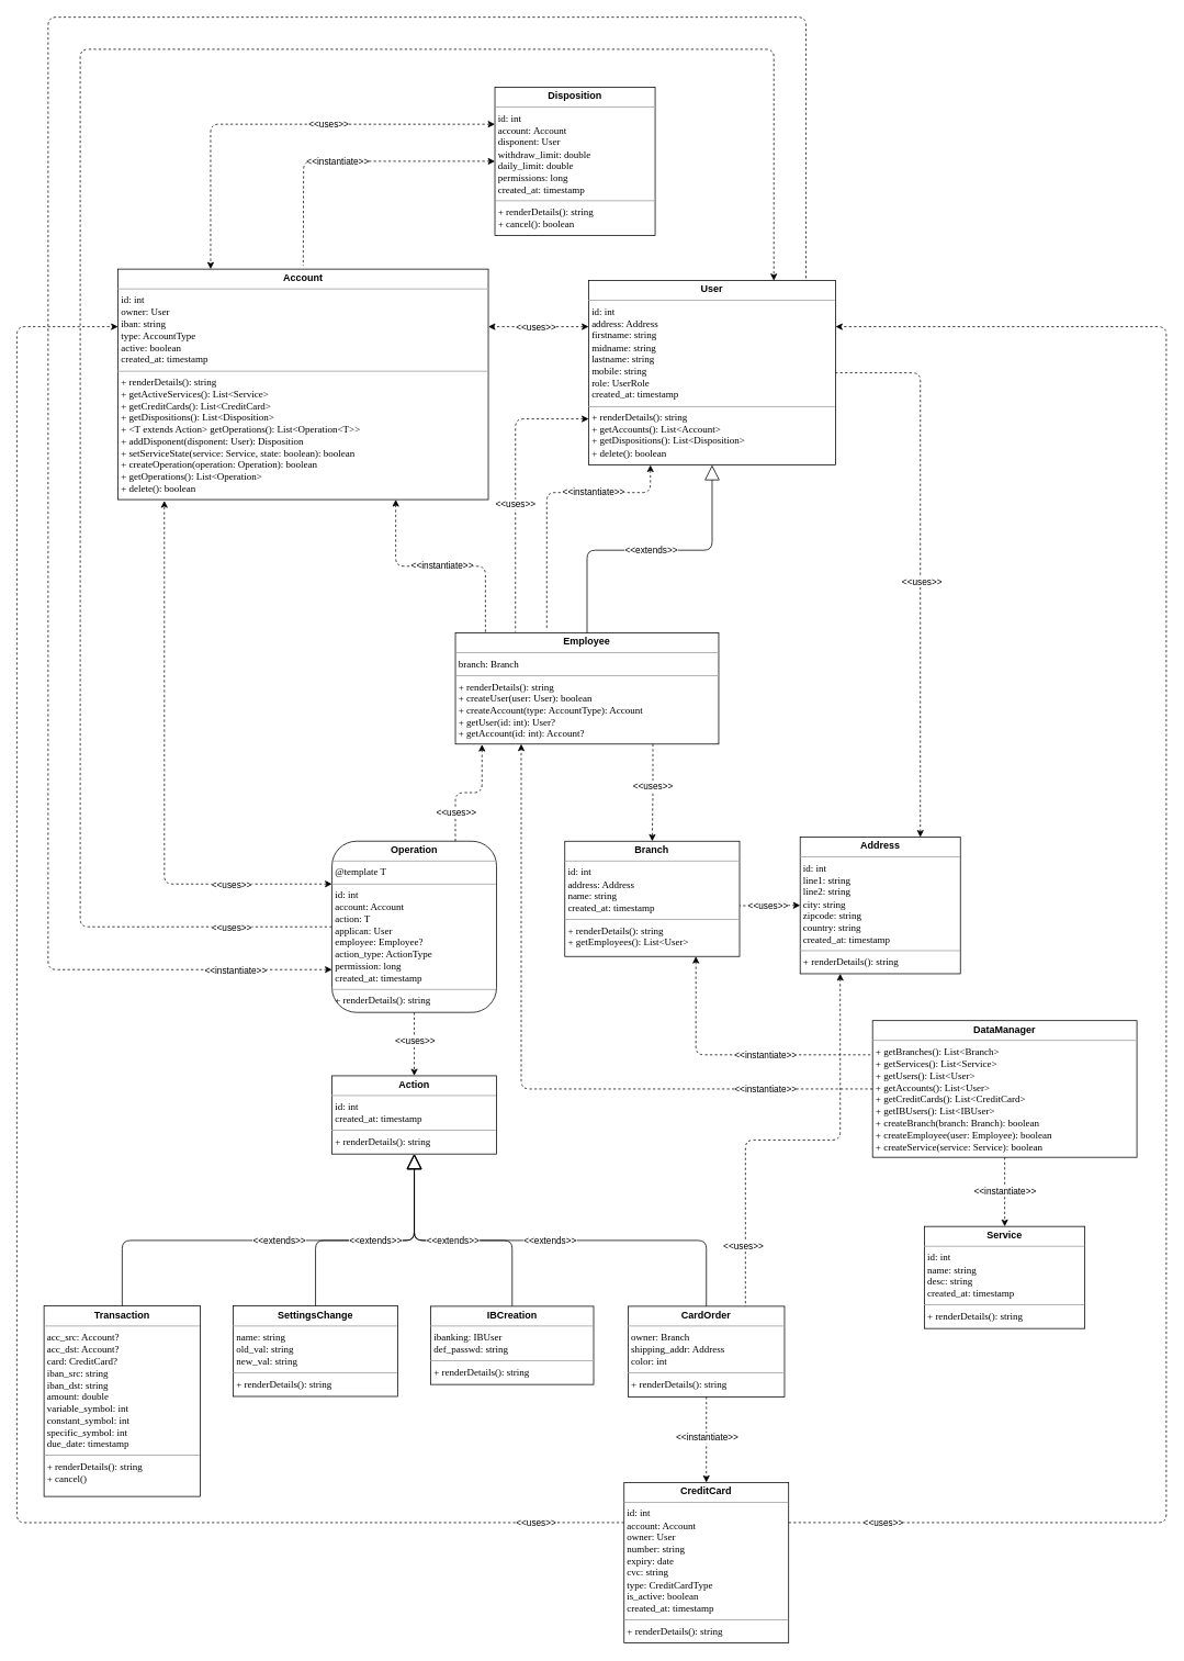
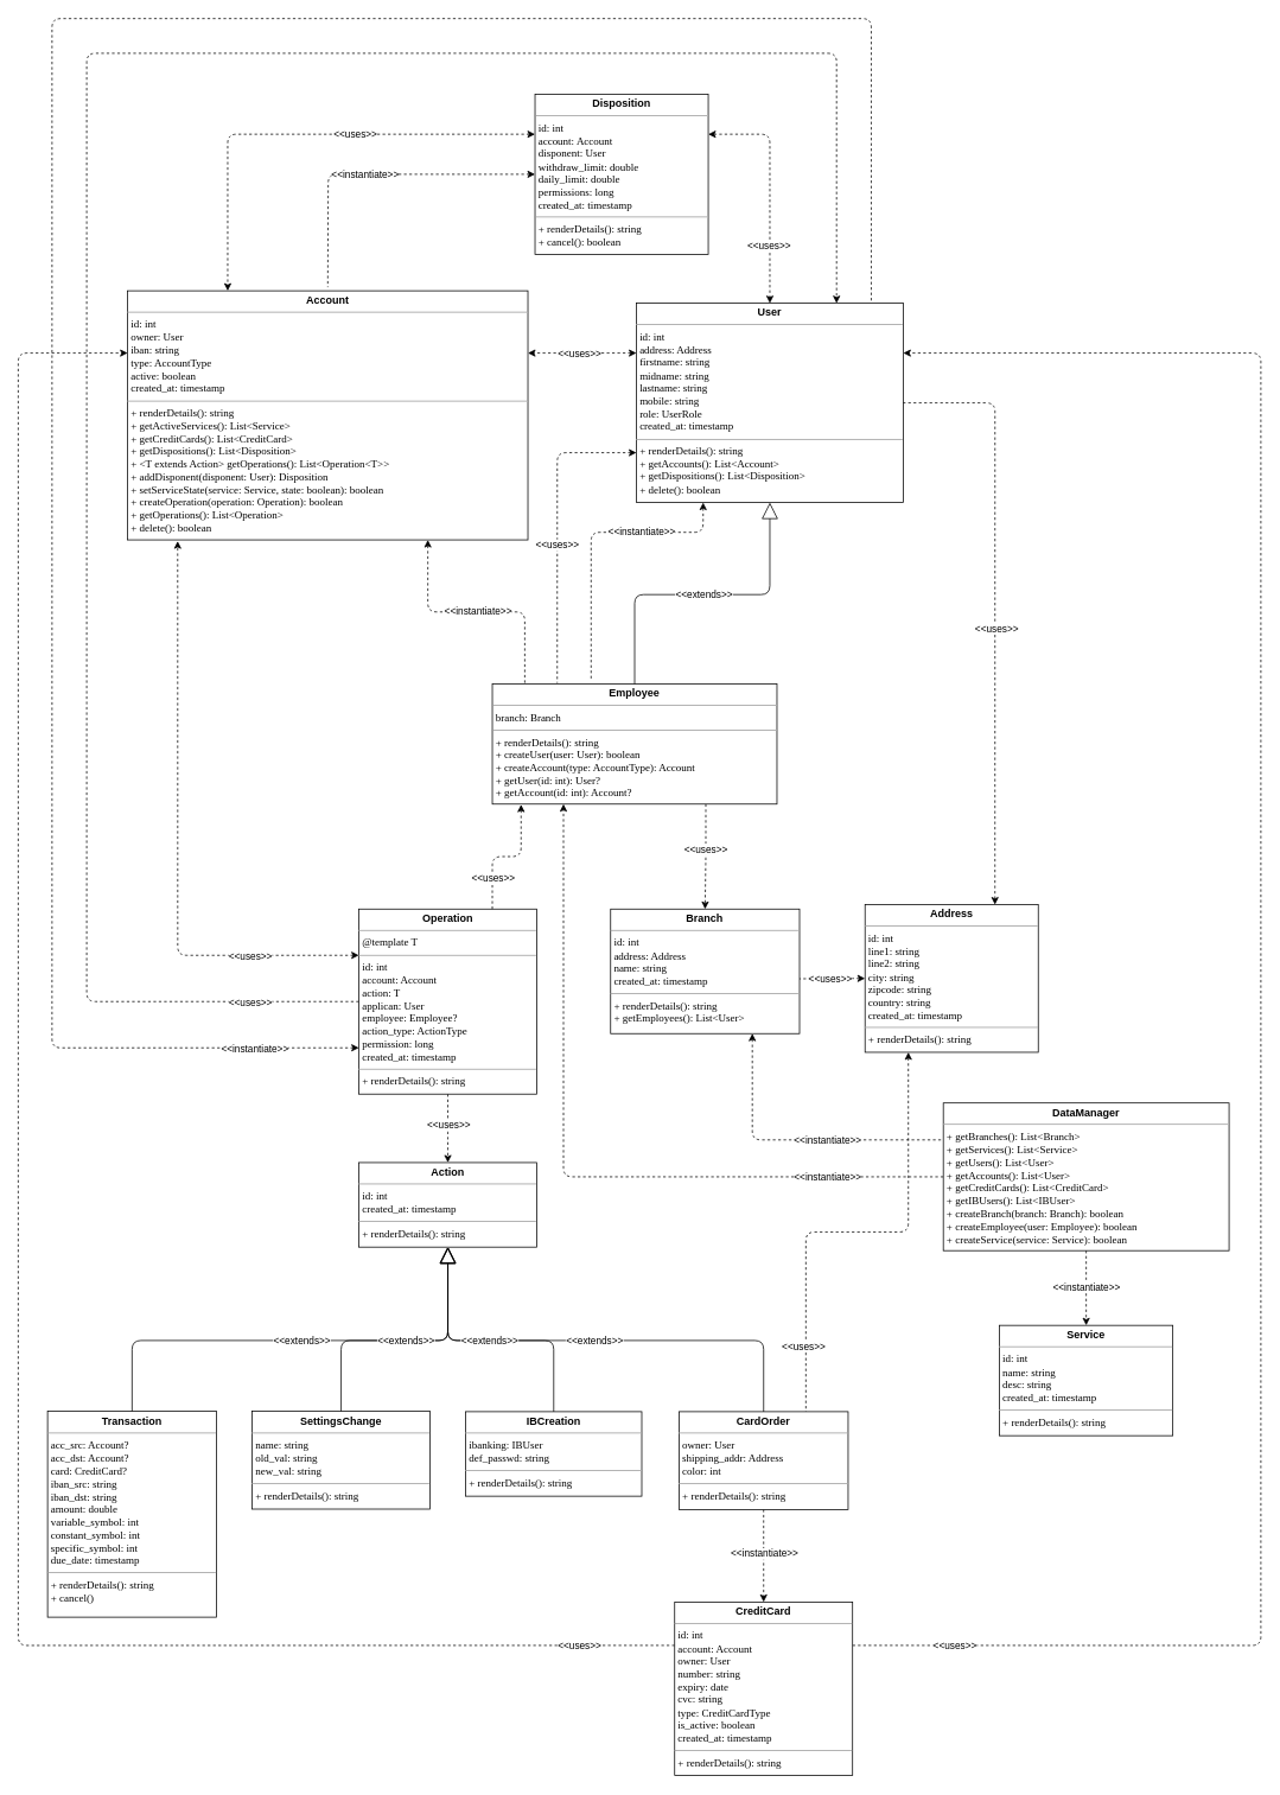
+ <mxCell id="51" style="edgeStyle=orthogonalEdgeStyle;rounded=1;html=1;exitX=1;exitY=0.25;exitDx=0;exitDy=0;entryX=0.5;entryY=0;entryDx=0;entryDy=0;dashed=1;fontFamily=Helvetica;startArrow=classic;startFill=1;endArrow=classic;endFill=1;" parent="1" source="53" target="22" edge="1"><mxGeometry relative="1" as="geometry" /></mxCell>
+ <mxCell id="52" value="&amp;lt;&amp;lt;uses&amp;gt;&amp;gt;" style="edgeLabel;html=1;align=center;verticalAlign=middle;resizable=0;points=[];fontFamily=Helvetica;" parent="51" vertex="1" connectable="0"><mxGeometry x="0.506" y="-2" relative="1" as="geometry"><mxPoint as="offset" /></mxGeometry></mxCell>
- <mxCell id="46" value="&lt;p style=&quot;margin: 0px ; margin-top: 4px ; text-align: center&quot;&gt;&lt;b&gt;&lt;span style=&quot;font-family: &amp;#34;helvetica&amp;#34;&quot;&gt;Operation&lt;/span&gt;&lt;/b&gt;&lt;br&gt;&lt;/p&gt;&lt;hr size=&quot;1&quot;&gt;&lt;p style=&quot;margin: 0px ; margin-left: 4px&quot;&gt;@template T&lt;/p&gt;&lt;hr size=&quot;1&quot;&gt;&lt;p style=&quot;margin: 0px ; margin-left: 4px&quot;&gt; id: int&lt;br&gt;&lt;/p&gt;&lt;p style=&quot;margin: 0px ; margin-left: 4px&quot;&gt; account: Account&lt;br&gt;&lt;/p&gt;&lt;p style=&quot;margin: 0px ; margin-left: 4px&quot;&gt; action: T&lt;br&gt;&lt;/p&gt;&lt;p style=&quot;margin: 0px ; margin-left: 4px&quot;&gt; applican: User&lt;br&gt;&lt;/p&gt;&lt;p style=&quot;margin: 0px ; margin-left: 4px&quot;&gt; employee: Employee?&lt;br&gt;&lt;/p&gt;&lt;p style=&quot;margin: 0px ; margin-left: 4px&quot;&gt; action_type: ActionType&lt;/p&gt;&lt;p style=&quot;margin: 0px ; margin-left: 4px&quot;&gt; permission: long&lt;br&gt;&lt;/p&gt;&lt;p style=&quot;margin: 0px ; margin-left: 4px&quot;&gt; created_at: timestamp&lt;br&gt;&lt;/p&gt;&lt;hr size=&quot;1&quot;&gt;&lt;p style=&quot;margin: 0px ; margin-left: 4px&quot;&gt;+ renderDetails(): string&lt;/p&gt;" style="verticalAlign=top;align=left;overflow=fill;fontSize=12;fontFamily=Lucida Console;html=1;rounded=1;" parent="1" vertex="1"><mxGeometry x="403" y="1021" width="200" height="208" as="geometry" /></mxCell>
+ <mxCell id="46" value="&lt;p style=&quot;margin: 0px ; margin-top: 4px ; text-align: center&quot;&gt;&lt;b&gt;&lt;span style=&quot;font-family: &amp;#34;helvetica&amp;#34;&quot;&gt;Operation&lt;/span&gt;&lt;/b&gt;&lt;br&gt;&lt;/p&gt;&lt;hr size=&quot;1&quot;&gt;&lt;p style=&quot;margin: 0px ; margin-left: 4px&quot;&gt;@template T&lt;/p&gt;&lt;hr size=&quot;1&quot;&gt;&lt;p style=&quot;margin: 0px ; margin-left: 4px&quot;&gt; id: int&lt;br&gt;&lt;/p&gt;&lt;p style=&quot;margin: 0px ; margin-left: 4px&quot;&gt; account: Account&lt;br&gt;&lt;/p&gt;&lt;p style=&quot;margin: 0px ; margin-left: 4px&quot;&gt; action: T&lt;br&gt;&lt;/p&gt;&lt;p style=&quot;margin: 0px ; margin-left: 4px&quot;&gt; applican: User&lt;br&gt;&lt;/p&gt;&lt;p style=&quot;margin: 0px ; margin-left: 4px&quot;&gt; employee: Employee?&lt;br&gt;&lt;/p&gt;&lt;p style=&quot;margin: 0px ; margin-left: 4px&quot;&gt; action_type: ActionType&lt;/p&gt;&lt;p style=&quot;margin: 0px ; margin-left: 4px&quot;&gt; permission: long&lt;br&gt;&lt;/p&gt;&lt;p style=&quot;margin: 0px ; margin-left: 4px&quot;&gt; created_at: timestamp&lt;br&gt;&lt;/p&gt;&lt;hr size=&quot;1&quot;&gt;&lt;p style=&quot;margin: 0px ; margin-left: 4px&quot;&gt;+ renderDetails(): string&lt;/p&gt;" style="verticalAlign=top;align=left;overflow=fill;fontSize=12;fontFamily=Lucida Console;html=1;" parent="1" vertex="1"><mxGeometry x="403" y="1021" width="200" height="208" as="geometry" /></mxCell>
- <mxCell id="8" value="&lt;p style=&quot;margin: 0px ; margin-top: 4px ; text-align: center&quot;&gt;&lt;b&gt;&lt;span style=&quot;font-family: &amp;#34;helvetica&amp;#34;&quot;&gt;CardOrder&lt;/span&gt;&lt;/b&gt;&lt;/p&gt;&lt;hr size=&quot;1&quot;&gt;&lt;p style=&quot;margin: 0px ; margin-left: 4px&quot;&gt; owner: Branch&lt;br&gt; shipping_addr: Address&lt;/p&gt;&lt;p style=&quot;margin: 0px ; margin-left: 4px&quot;&gt; color: int&lt;br&gt;&lt;/p&gt;&lt;hr size=&quot;1&quot;&gt;&lt;p style=&quot;margin: 0px ; margin-left: 4px&quot;&gt;+ renderDetails(): string&lt;/p&gt;" style="verticalAlign=top;align=left;overflow=fill;fontSize=12;fontFamily=Lucida Console;html=1;" parent="1" vertex="1"><mxGeometry x="763" y="1586" width="190" height="110" as="geometry" /></mxCell>
+ <mxCell id="8" value="&lt;p style=&quot;margin: 0px ; margin-top: 4px ; text-align: center&quot;&gt;&lt;b&gt;&lt;span style=&quot;font-family: &amp;#34;helvetica&amp;#34;&quot;&gt;CardOrder&lt;/span&gt;&lt;/b&gt;&lt;/p&gt;&lt;hr size=&quot;1&quot;&gt;&lt;p style=&quot;margin: 0px ; margin-left: 4px&quot;&gt; owner: User&lt;br&gt; shipping_addr: Address&lt;/p&gt;&lt;p style=&quot;margin: 0px ; margin-left: 4px&quot;&gt; color: int&lt;br&gt;&lt;/p&gt;&lt;hr size=&quot;1&quot;&gt;&lt;p style=&quot;margin: 0px ; margin-left: 4px&quot;&gt;+ renderDetails(): string&lt;/p&gt;" style="verticalAlign=top;align=left;overflow=fill;fontSize=12;fontFamily=Lucida Console;html=1;" parent="1" vertex="1"><mxGeometry x="763" y="1586" width="190" height="110" as="geometry" /></mxCell>
